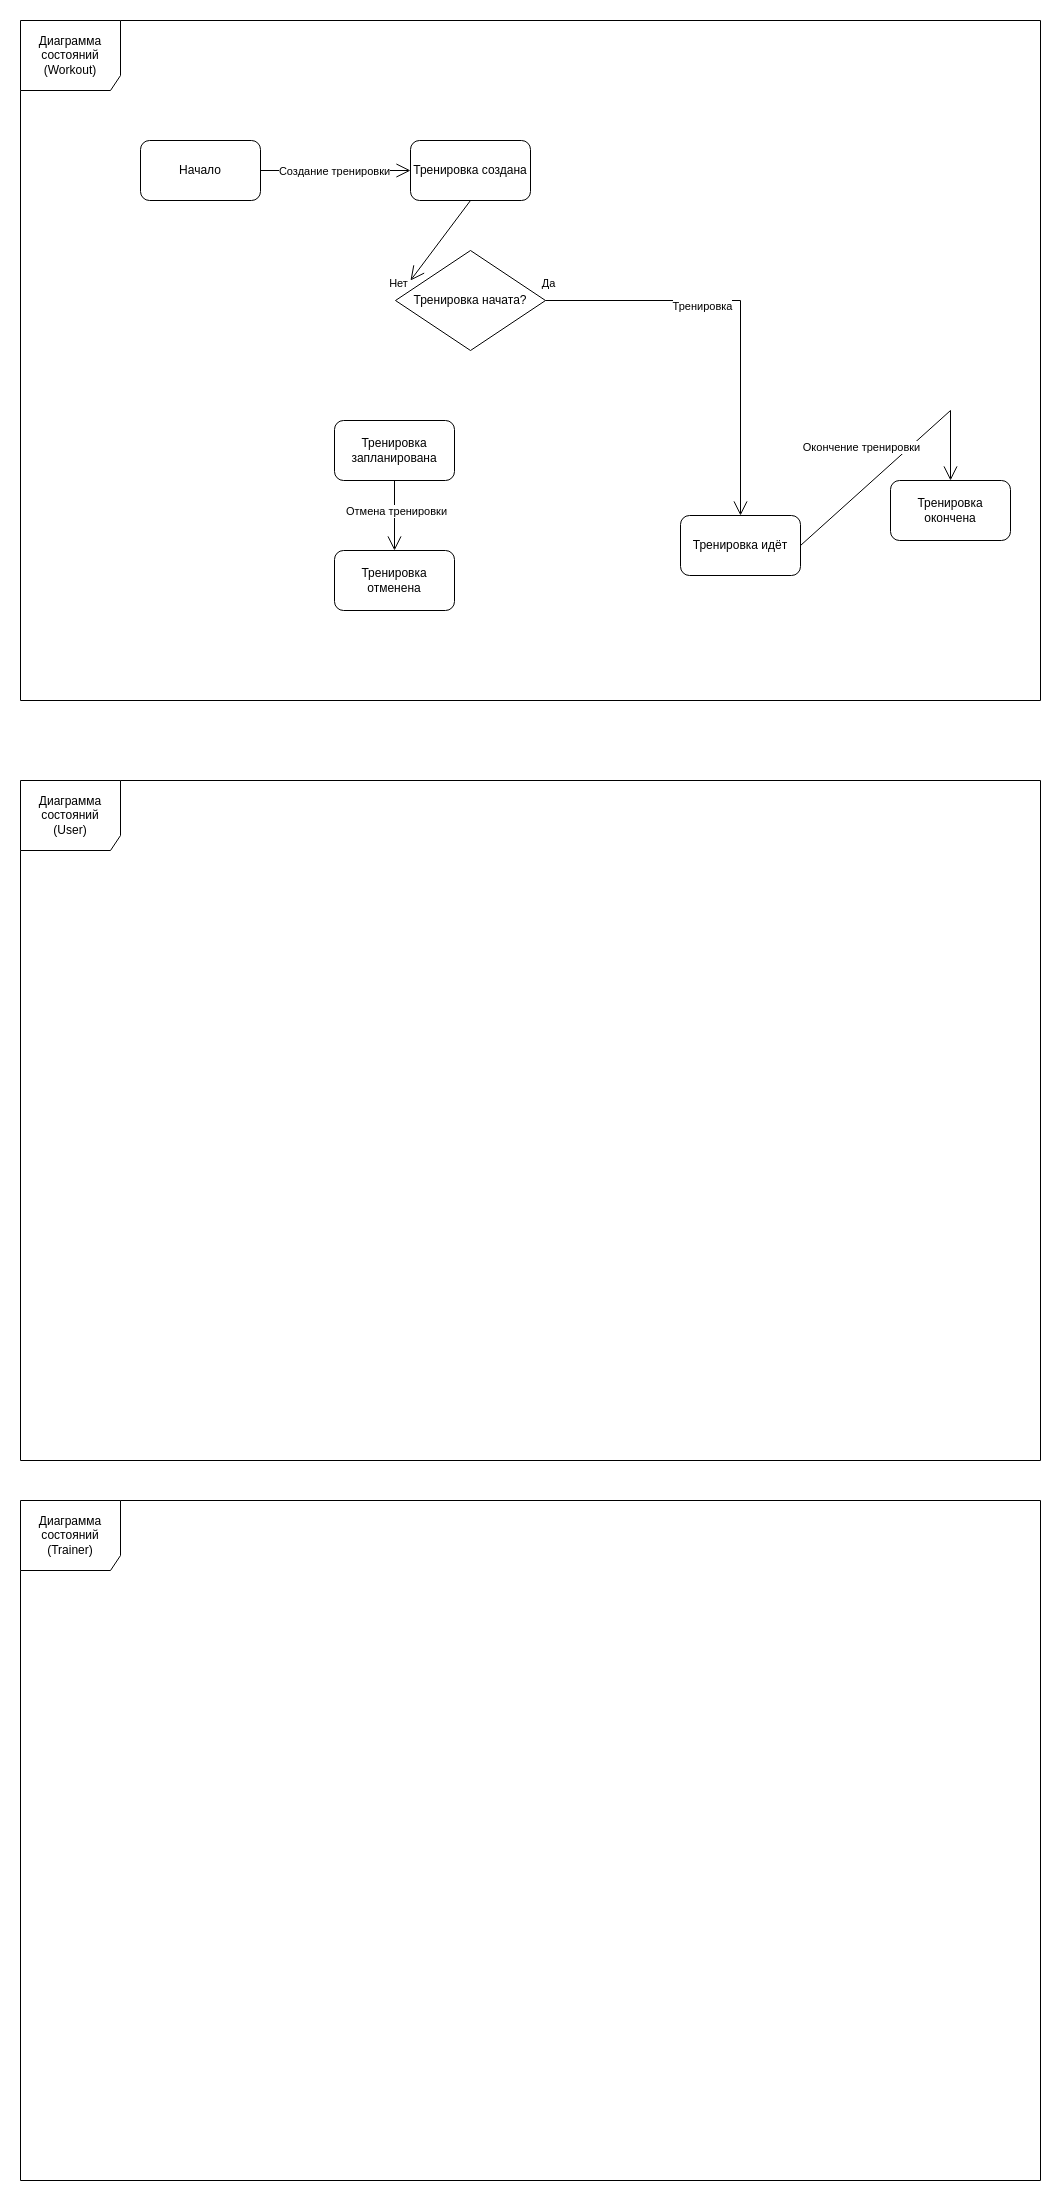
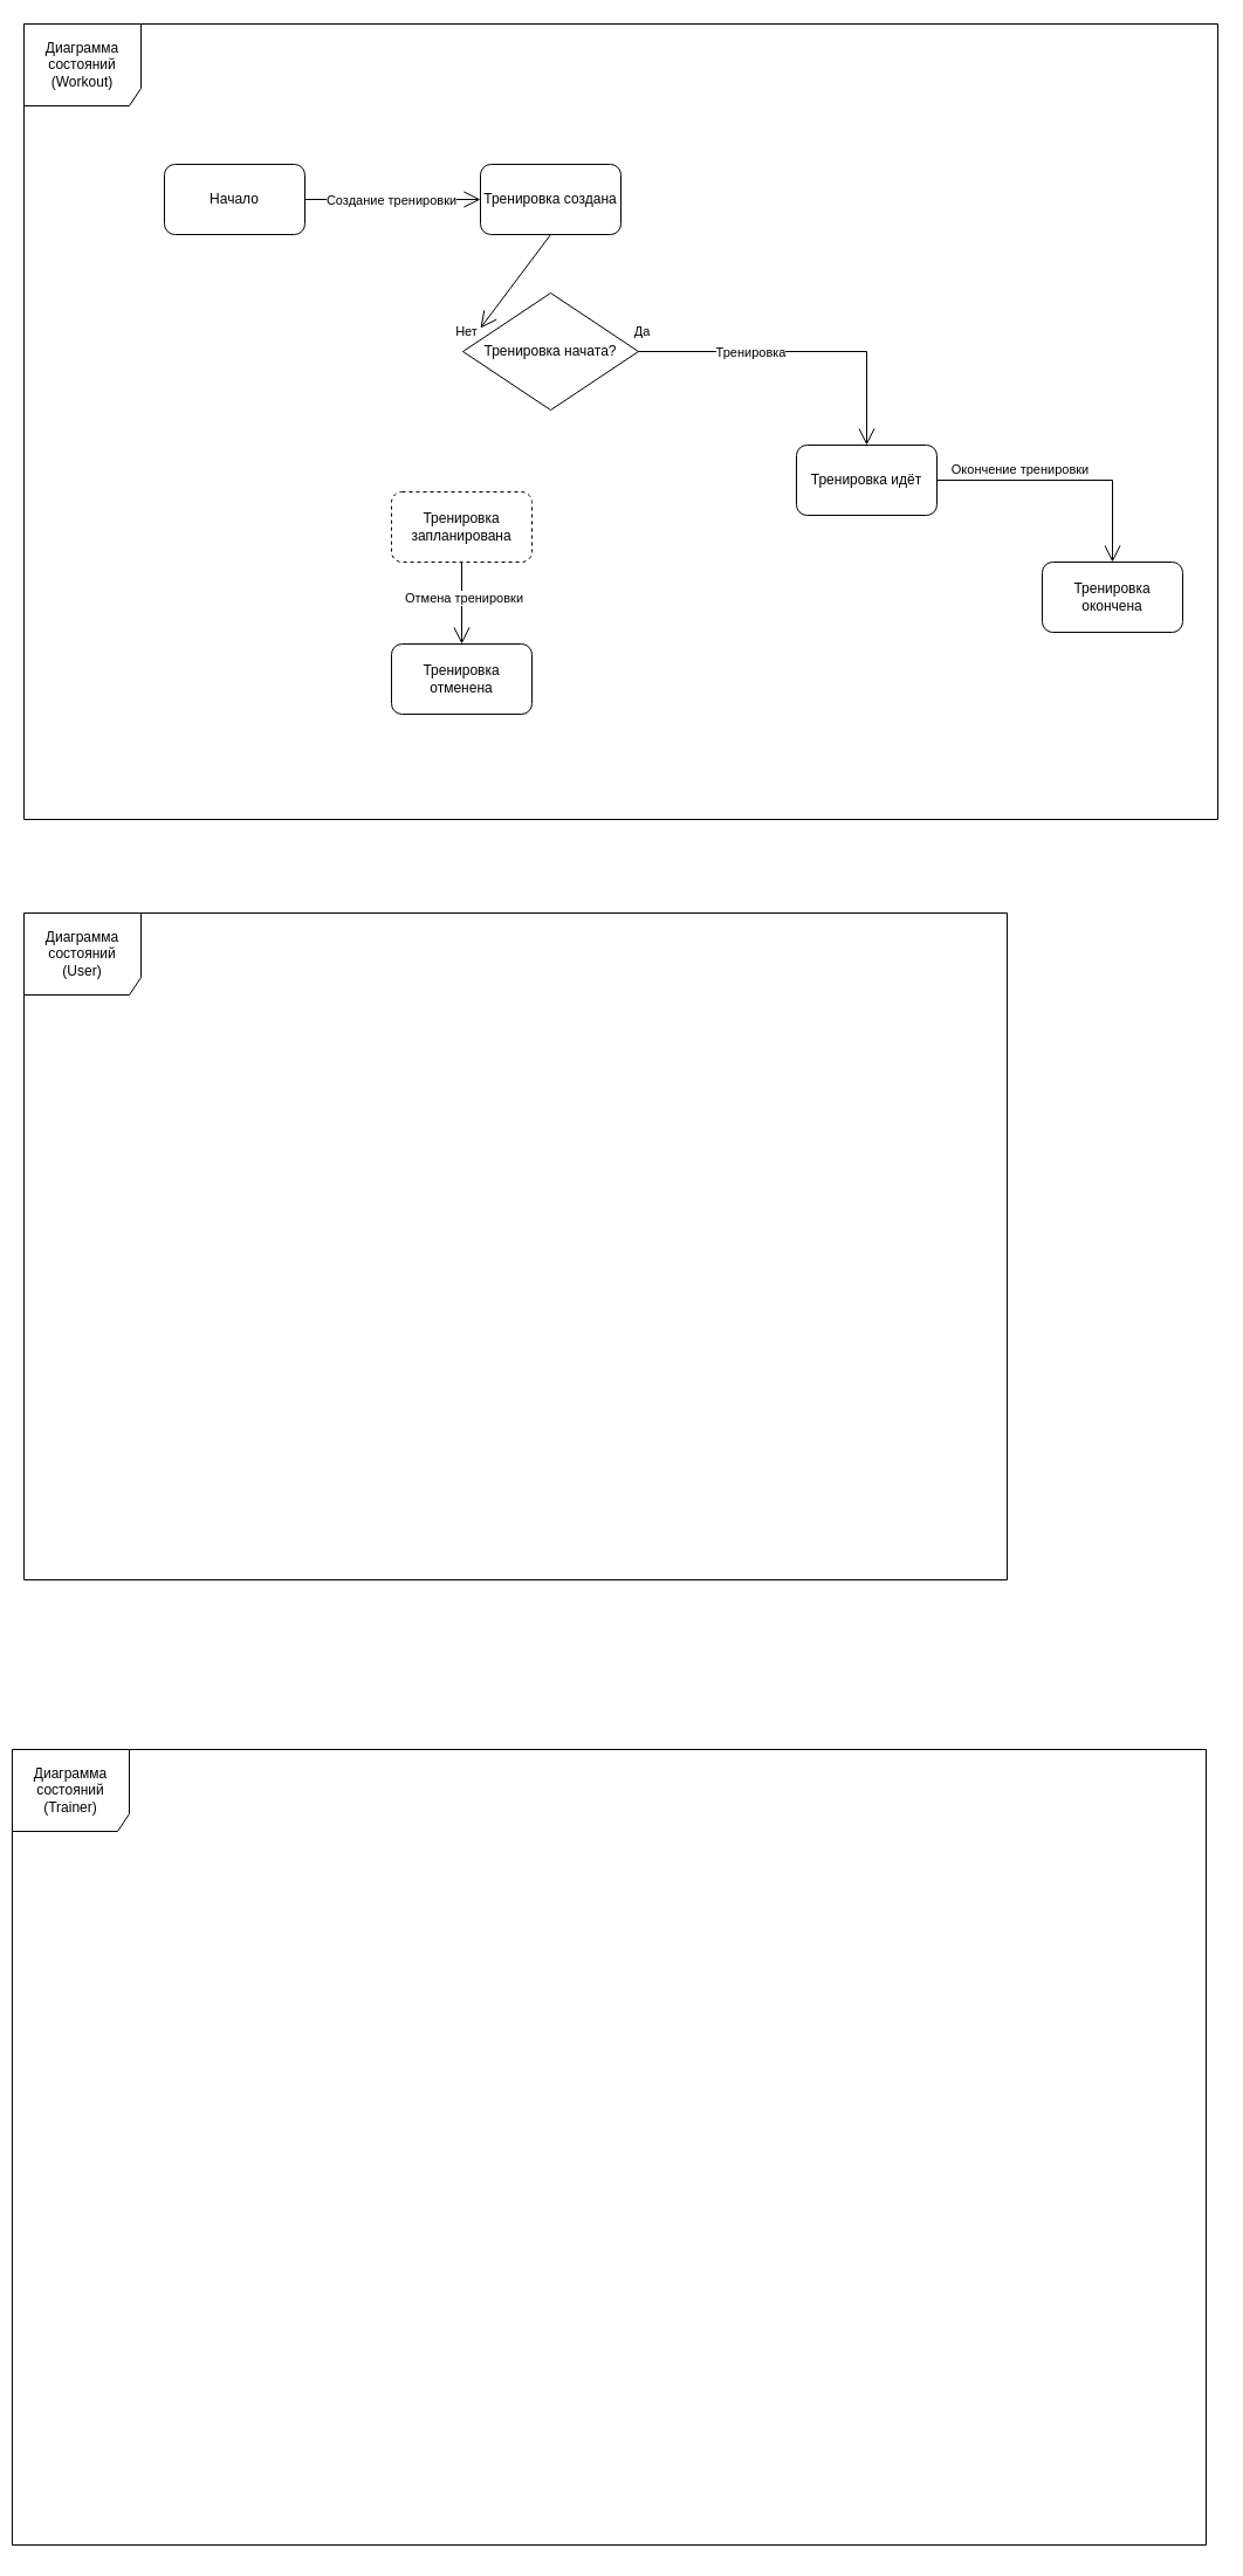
- <mxCell id="12" value="Тренировка запланирована" style="rounded=1;whiteSpace=wrap;html=1;" parent="1" vertex="1"><mxGeometry x="334" y="420" width="120" height="60" as="geometry" /></mxCell>
+ <mxCell id="12" value="Тренировка запланирована" style="rounded=1;whiteSpace=wrap;html=1;dashed=1;" parent="1" vertex="1"><mxGeometry x="334" y="420" width="120" height="60" as="geometry" /></mxCell>
- <mxCell id="13" value="Тренировка идёт" style="rounded=1;whiteSpace=wrap;html=1;" parent="1" vertex="1"><mxGeometry x="680" y="515" width="120" height="60" as="geometry" /></mxCell>
+ <mxCell id="13" value="Тренировка идёт" style="rounded=1;whiteSpace=wrap;html=1;" parent="1" vertex="1"><mxGeometry x="680" y="380" width="120" height="60" as="geometry" /></mxCell>
- <mxCell id="21" value="Диаграмма состояний&lt;br&gt;(User)" style="shape=umlFrame;whiteSpace=wrap;html=1;pointerEvents=0;width=100;height=70;" parent="1" vertex="1"><mxGeometry x="20" y="780" width="1020" height="680" as="geometry" /></mxCell>
+ <mxCell id="21" value="Диаграмма состояний&lt;br&gt;(User)" style="shape=umlFrame;whiteSpace=wrap;html=1;pointerEvents=0;width=100;height=70;" parent="1" vertex="1"><mxGeometry x="20" y="780" width="840" height="570" as="geometry" /></mxCell>
- <mxCell id="22" value="Диаграмма состояний&lt;br&gt;(Trainer)" style="shape=umlFrame;whiteSpace=wrap;html=1;pointerEvents=0;width=100;height=70;" parent="1" vertex="1"><mxGeometry x="20" y="1500" width="1020" height="680" as="geometry" /></mxCell>
+ <mxCell id="22" value="Диаграмма состояний&lt;br&gt;(Trainer)" style="shape=umlFrame;whiteSpace=wrap;html=1;pointerEvents=0;width=100;height=70;" parent="1" vertex="1"><mxGeometry x="10" y="1495" width="1020" height="680" as="geometry" /></mxCell>
